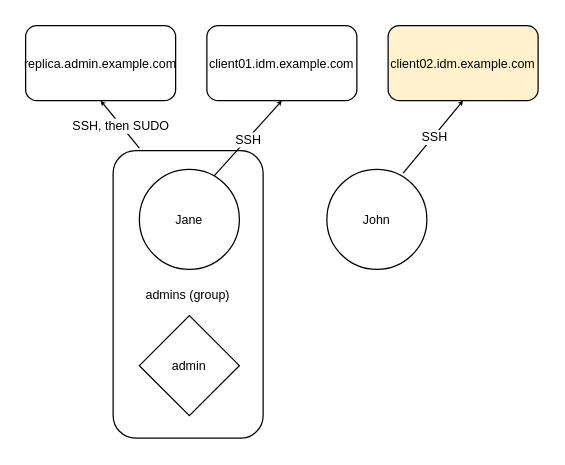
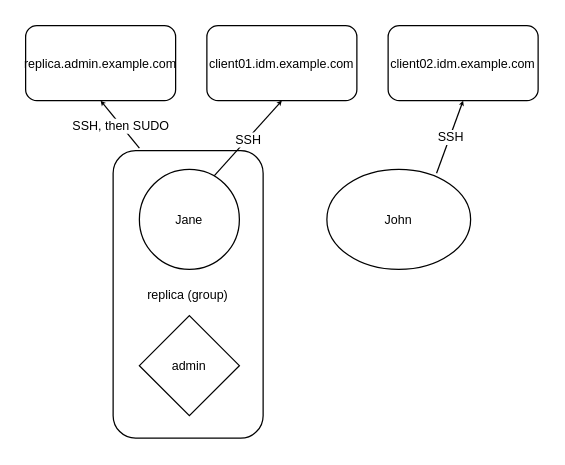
- <mxCell id="4" value="client02.idm.example.com" style="rounded=1;whiteSpace=wrap;html=1;fontSize=10;fillColor=#fff2cc;" vertex="1" parent="1"><mxGeometry x="310" y="20" width="120" height="60" as="geometry" /></mxCell>
+ <mxCell id="4" value="client02.idm.example.com" style="rounded=1;whiteSpace=wrap;html=1;fontSize=10;" vertex="1" parent="1"><mxGeometry x="310" y="20" width="120" height="60" as="geometry" /></mxCell>
- <mxCell id="6" value="John" style="ellipse;whiteSpace=wrap;html=1;aspect=fixed;fontSize=10;" vertex="1" parent="1"><mxGeometry x="261" y="135" width="80" height="80" as="geometry" /></mxCell>
+ <mxCell id="6" value="John" style="ellipse;whiteSpace=wrap;html=1;aspect=fixed;fontSize=10;" vertex="1" parent="1"><mxGeometry x="261" y="135" width="115" height="80" as="geometry" /></mxCell>
- <mxCell id="12" value="admins (group)" style="rounded=1;whiteSpace=wrap;html=1;fontSize=10;fillColor=none;" vertex="1" parent="1"><mxGeometry x="90" y="120" width="120" height="230" as="geometry" /></mxCell>
+ <mxCell id="12" value="replica (group)" style="rounded=1;whiteSpace=wrap;html=1;fontSize=10;fillColor=none;" vertex="1" parent="1"><mxGeometry x="90" y="120" width="120" height="230" as="geometry" /></mxCell>
